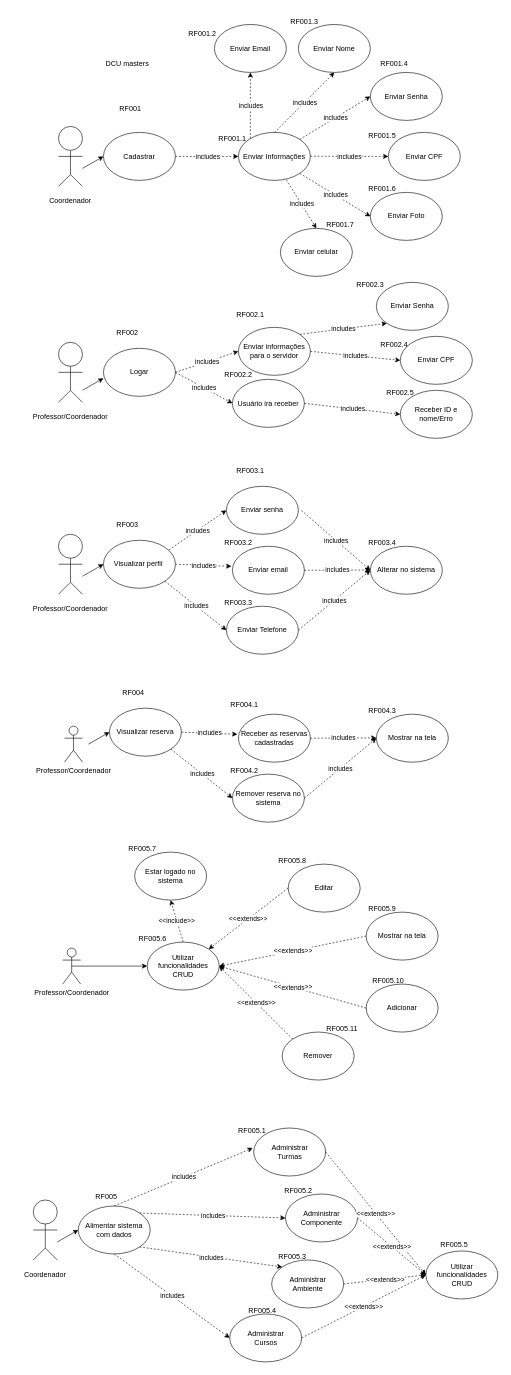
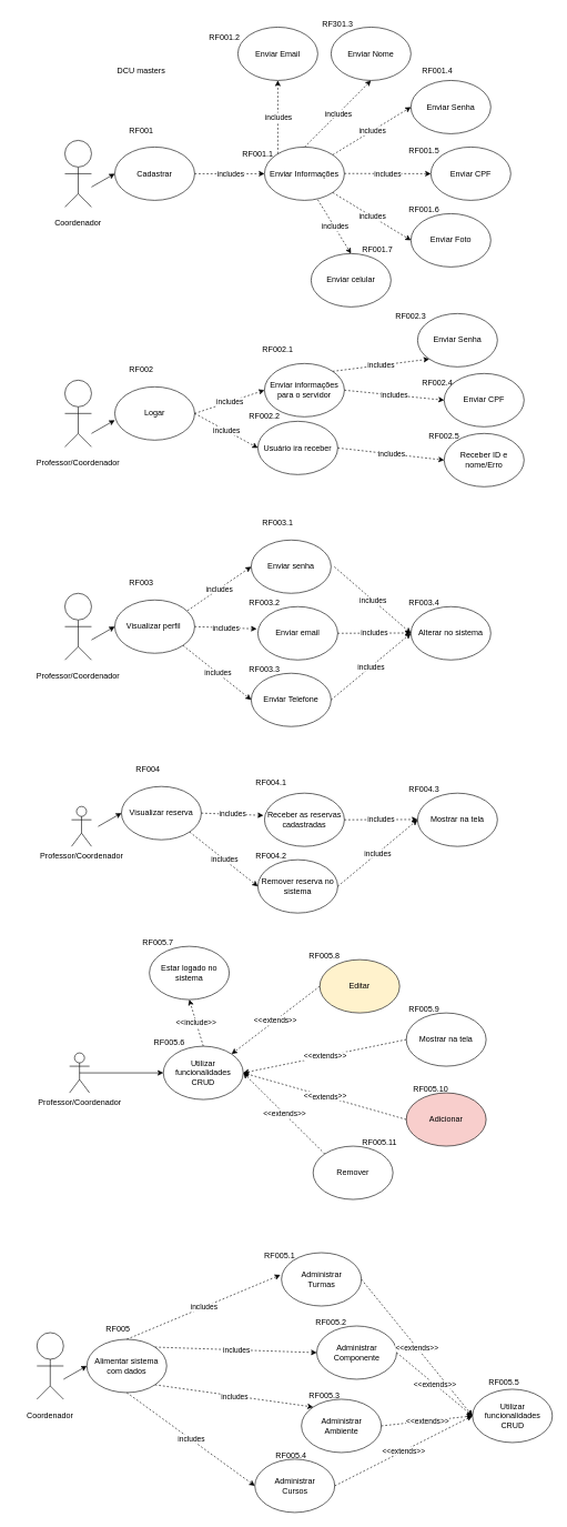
- <mxCell id="105" value="RF001.3" style="text;html=1;strokeColor=none;fillColor=none;align=center;verticalAlign=middle;whiteSpace=wrap;rounded=0;" parent="1" vertex="1"><mxGeometry x="477" y="20" width="60" height="30" as="geometry" /></mxCell>
+ <mxCell id="105" value="RF301.3" style="text;html=1;strokeColor=none;fillColor=none;align=center;verticalAlign=middle;whiteSpace=wrap;rounded=0;" parent="1" vertex="1"><mxGeometry x="477" y="20" width="60" height="30" as="geometry" /></mxCell>
- <mxCell id="69" value="RF001" style="text;html=1;strokeColor=none;fillColor=none;align=center;verticalAlign=middle;whiteSpace=wrap;rounded=0;" parent="1" vertex="1"><mxGeometry x="187" y="165" width="60" height="30" as="geometry" /></mxCell>
+ <mxCell id="69" value="RF001" style="text;html=1;strokeColor=none;fillColor=none;align=center;verticalAlign=middle;whiteSpace=wrap;rounded=0;" parent="1" vertex="1"><mxGeometry x="182" y="180" width="60" height="30" as="geometry" /></mxCell>
- <mxCell id="139" value="Editar" style="ellipse;whiteSpace=wrap;html=1;" vertex="1" parent="1"><mxGeometry x="480" y="1440" width="120" height="80" as="geometry" /></mxCell>
+ <mxCell id="139" value="Editar" style="ellipse;whiteSpace=wrap;html=1;fillColor=#fff2cc;" vertex="1" parent="1"><mxGeometry x="480" y="1440" width="120" height="80" as="geometry" /></mxCell>
- <mxCell id="140" value="Adicionar" style="ellipse;whiteSpace=wrap;html=1;" vertex="1" parent="1"><mxGeometry x="610" y="1640" width="120" height="80" as="geometry" /></mxCell>
+ <mxCell id="140" value="Adicionar" style="ellipse;whiteSpace=wrap;html=1;fillColor=#f8cecc;" vertex="1" parent="1"><mxGeometry x="610" y="1640" width="120" height="80" as="geometry" /></mxCell>
